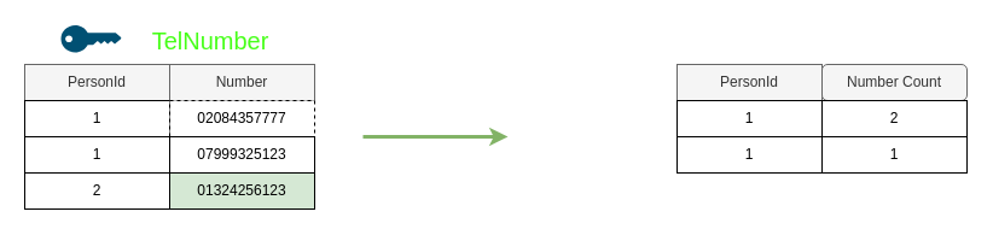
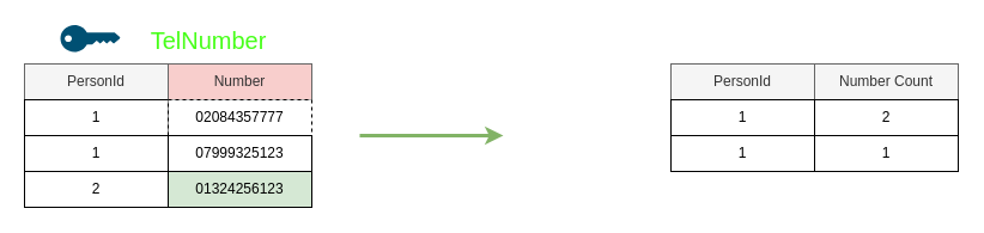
- <mxCell id="3" value="Number" style="rounded=0;whiteSpace=wrap;html=1;fillColor=#f5f5f5;strokeColor=#666666;fontColor=#333333;" vertex="1" parent="1"><mxGeometry x="140" y="53" width="120" height="30" as="geometry" /></mxCell>
+ <mxCell id="3" value="Number" style="rounded=0;whiteSpace=wrap;html=1;fillColor=#f8cecc;strokeColor=#666666;fontColor=#333333;" vertex="1" parent="1"><mxGeometry x="140" y="53" width="120" height="30" as="geometry" /></mxCell>
- <mxCell id="12" value="Number Count" style="whiteSpace=wrap;html=1;fillColor=#f5f5f5;strokeColor=#666666;fontColor=#333333;rounded=1;" vertex="1" parent="1"><mxGeometry x="680" y="53" width="120" height="30" as="geometry" /></mxCell>
+ <mxCell id="12" value="Number Count" style="rounded=0;whiteSpace=wrap;html=1;fillColor=#f5f5f5;strokeColor=#666666;fontColor=#333333;" vertex="1" parent="1"><mxGeometry x="680" y="53" width="120" height="30" as="geometry" /></mxCell>
